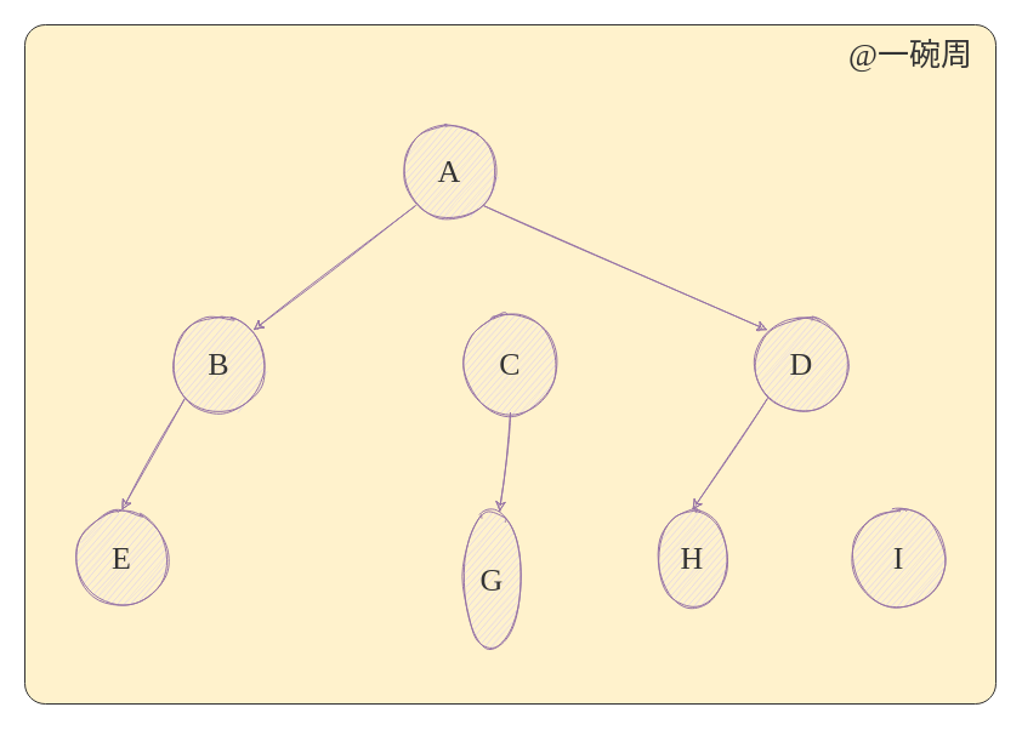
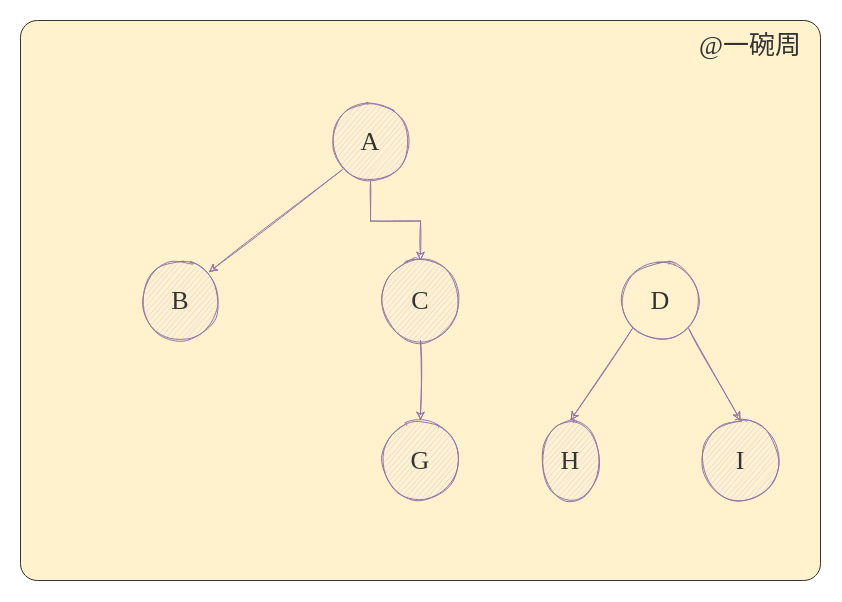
- <mxCell id="5" style="edgeStyle=none;rounded=0;sketch=1;orthogonalLoop=1;jettySize=auto;html=1;exitX=1;exitY=1;exitDx=0;exitDy=0;entryX=0;entryY=0;entryDx=0;entryDy=0;strokeColor=#9673A6;" edge="1" parent="1" source="6" target="13"><mxGeometry relative="1" as="geometry" /></mxCell>
+ <mxCell id="3" style="edgeStyle=orthogonalEdgeStyle;rounded=0;orthogonalLoop=1;jettySize=auto;html=1;exitX=0.5;exitY=1;exitDx=0;exitDy=0;fillColor=#e1d5e7;strokeColor=#9673a6;sketch=1;" edge="1" parent="1" source="6" target="10"><mxGeometry relative="1" as="geometry" /></mxCell>
- <mxCell id="13" value="&lt;span style=&quot;color: rgb(51 , 51 , 51) ; font-family: &amp;#34;comic sans ms&amp;#34; ; font-size: 26px&quot;&gt;D&lt;/span&gt;" style="ellipse;whiteSpace=wrap;html=1;fillColor=#e1d5e7;strokeColor=#9673a6;sketch=1;fillStyle=auto;" vertex="1" parent="1"><mxGeometry x="620" y="260" width="80" height="80" as="geometry" /></mxCell>
+ <mxCell id="13" value="&lt;span style=&quot;color: rgb(51 , 51 , 51) ; font-family: &amp;#34;comic sans ms&amp;#34; ; font-size: 26px&quot;&gt;D&lt;/span&gt;" style="ellipse;whiteSpace=wrap;html=1;fillColor=#fff2cc;strokeColor=#9673a6;sketch=1;fillStyle=auto;" vertex="1" parent="1"><mxGeometry x="620" y="260" width="80" height="80" as="geometry" /></mxCell>
- <mxCell id="7" style="edgeStyle=none;rounded=0;sketch=1;orthogonalLoop=1;jettySize=auto;html=1;exitX=0;exitY=1;exitDx=0;exitDy=0;entryX=0.5;entryY=0;entryDx=0;entryDy=0;strokeColor=#9673A6;" edge="1" parent="1" source="8" target="14"><mxGeometry relative="1" as="geometry" /></mxCell>
+ <mxCell id="12" style="edgeStyle=none;rounded=0;sketch=1;orthogonalLoop=1;jettySize=auto;html=1;exitX=1;exitY=1;exitDx=0;exitDy=0;entryX=0.5;entryY=0;entryDx=0;entryDy=0;strokeColor=#9673A6;" edge="1" parent="1" source="13" target="17"><mxGeometry relative="1" as="geometry" /></mxCell>
- <mxCell id="14" value="&lt;span style=&quot;color: rgb(51 , 51 , 51) ; font-family: &amp;#34;comic sans ms&amp;#34; ; font-size: 26px&quot;&gt;E&lt;/span&gt;" style="ellipse;whiteSpace=wrap;html=1;fillColor=#e1d5e7;strokeColor=#9673a6;sketch=1;fillStyle=auto;" vertex="1" parent="1"><mxGeometry x="60" y="420" width="80" height="80" as="geometry" /></mxCell>
- <mxCell id="15" value="&lt;span style=&quot;color: rgb(51 , 51 , 51) ; font-family: &amp;#34;comic sans ms&amp;#34; ; font-size: 26px&quot;&gt;G&lt;/span&gt;" style="ellipse;whiteSpace=wrap;html=1;fillColor=#e1d5e7;strokeColor=#9673a6;sketch=1;fillStyle=auto;" vertex="1" parent="1"><mxGeometry x="380" y="420" width="50" height="115" as="geometry" /></mxCell>
+ <mxCell id="15" value="&lt;span style=&quot;color: rgb(51 , 51 , 51) ; font-family: &amp;#34;comic sans ms&amp;#34; ; font-size: 26px&quot;&gt;G&lt;/span&gt;" style="ellipse;whiteSpace=wrap;html=1;fillColor=#e1d5e7;strokeColor=#9673a6;sketch=1;fillStyle=auto;" vertex="1" parent="1"><mxGeometry x="380" y="420" width="80" height="80" as="geometry" /></mxCell>
